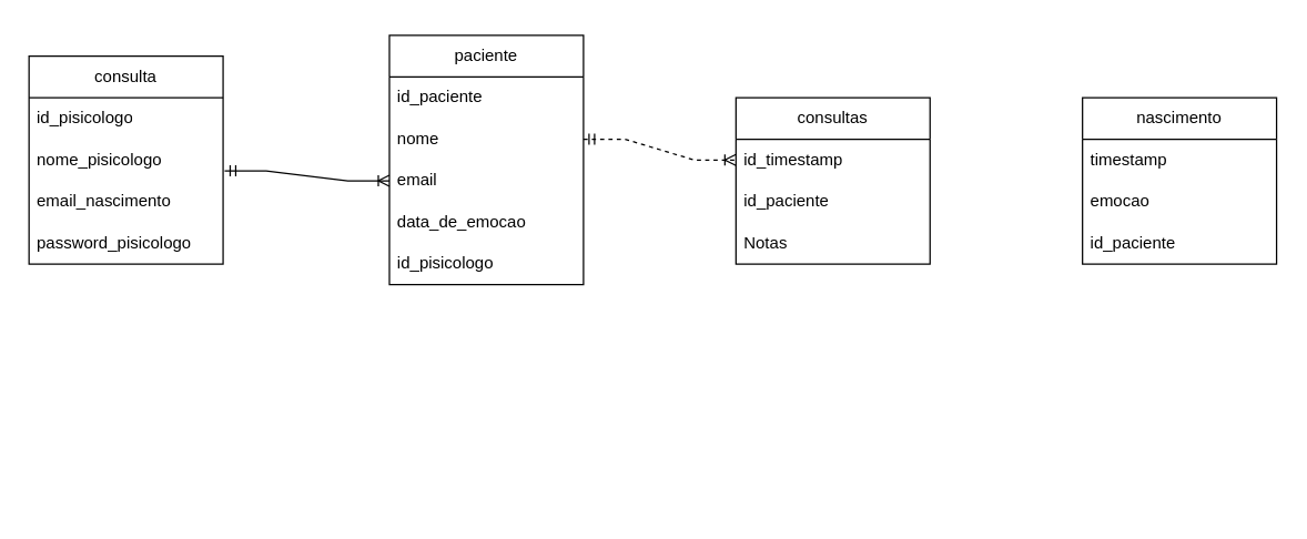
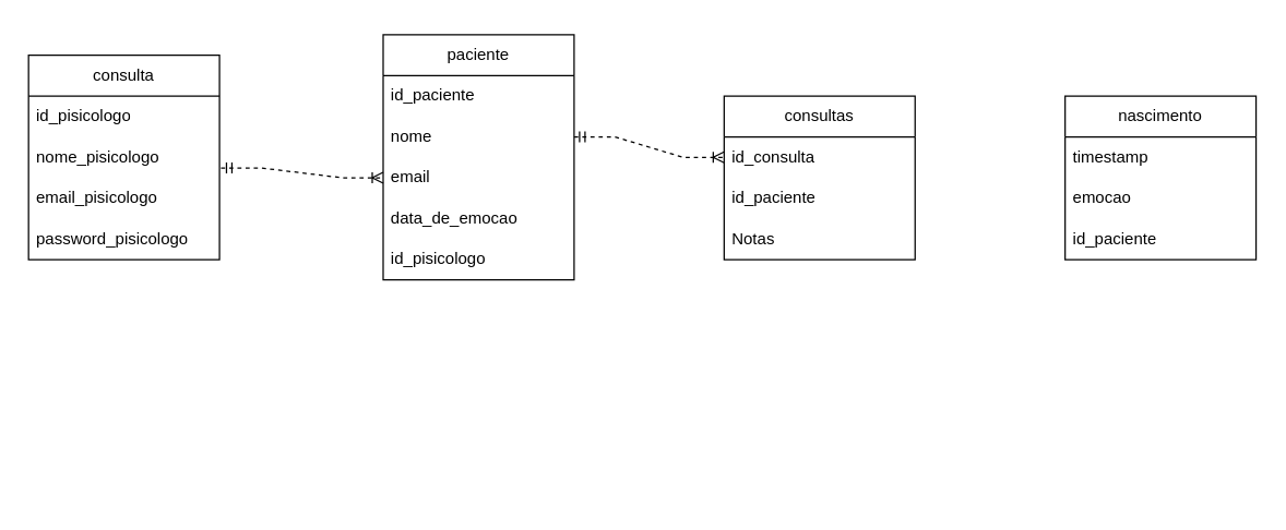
- <mxCell id="18" value="id_timestamp" style="text;strokeColor=none;fillColor=none;align=left;verticalAlign=middle;spacingLeft=4;spacingRight=4;overflow=hidden;points=[[0,0.5],[1,0.5]];portConstraint=eastwest;rotatable=0;whiteSpace=wrap;html=1;" parent="17" vertex="1"><mxGeometry y="30" width="140" height="30" as="geometry" /></mxCell>
+ <mxCell id="18" value="id_consulta" style="text;strokeColor=none;fillColor=none;align=left;verticalAlign=middle;spacingLeft=4;spacingRight=4;overflow=hidden;points=[[0,0.5],[1,0.5]];portConstraint=eastwest;rotatable=0;whiteSpace=wrap;html=1;" parent="17" vertex="1"><mxGeometry y="30" width="140" height="30" as="geometry" /></mxCell>
- <mxCell id="21" value="" style="edgeStyle=entityRelationEdgeStyle;fontSize=12;html=1;endArrow=ERoneToMany;startArrow=ERmandOne;rounded=0;entryX=0;entryY=0.5;entryDx=0;entryDy=0;exitX=1.008;exitY=0.762;exitDx=0;exitDy=0;exitPerimeter=0;" edge="1" parent="1" source="4" target="14"><mxGeometry width="100" height="100" relative="1" as="geometry"><mxPoint x="190" y="-40" as="sourcePoint" /><mxPoint x="245" y="310" as="targetPoint" /><Array as="points"><mxPoint x="220" y="50" /><mxPoint x="440" y="20" /><mxPoint x="215" y="190" /><mxPoint x="210" y="50" /><mxPoint x="200" y="220" /><mxPoint x="220" y="150" /><mxPoint x="230" y="150" /><mxPoint x="220" y="50" /><mxPoint x="215" y="40" /><mxPoint x="210" y="50" /></Array></mxGeometry></mxCell>
+ <mxCell id="21" value="" style="edgeStyle=entityRelationEdgeStyle;fontSize=12;html=1;endArrow=ERoneToMany;startArrow=ERmandOne;rounded=0;entryX=0;entryY=0.5;entryDx=0;entryDy=0;exitX=1.008;exitY=0.762;exitDx=0;exitDy=0;exitPerimeter=0;dashed=1;" edge="1" parent="1" source="4" target="14"><mxGeometry width="100" height="100" relative="1" as="geometry"><mxPoint x="190" y="-40" as="sourcePoint" /><mxPoint x="245" y="310" as="targetPoint" /><Array as="points"><mxPoint x="220" y="50" /><mxPoint x="440" y="20" /><mxPoint x="215" y="190" /><mxPoint x="210" y="50" /><mxPoint x="200" y="220" /><mxPoint x="220" y="150" /><mxPoint x="230" y="150" /><mxPoint x="220" y="50" /><mxPoint x="215" y="40" /><mxPoint x="210" y="50" /></Array></mxGeometry></mxCell>
- <mxCell id="5" value="email_nascimento" style="text;strokeColor=none;fillColor=none;align=left;verticalAlign=middle;spacingLeft=4;spacingRight=4;overflow=hidden;points=[[0,0.5],[1,0.5]];portConstraint=eastwest;rotatable=0;whiteSpace=wrap;html=1;" parent="2" vertex="1"><mxGeometry y="90" width="140" height="30" as="geometry" /></mxCell>
+ <mxCell id="5" value="email_pisicologo" style="text;strokeColor=none;fillColor=none;align=left;verticalAlign=middle;spacingLeft=4;spacingRight=4;overflow=hidden;points=[[0,0.5],[1,0.5]];portConstraint=eastwest;rotatable=0;whiteSpace=wrap;html=1;" parent="2" vertex="1"><mxGeometry y="90" width="140" height="30" as="geometry" /></mxCell>
